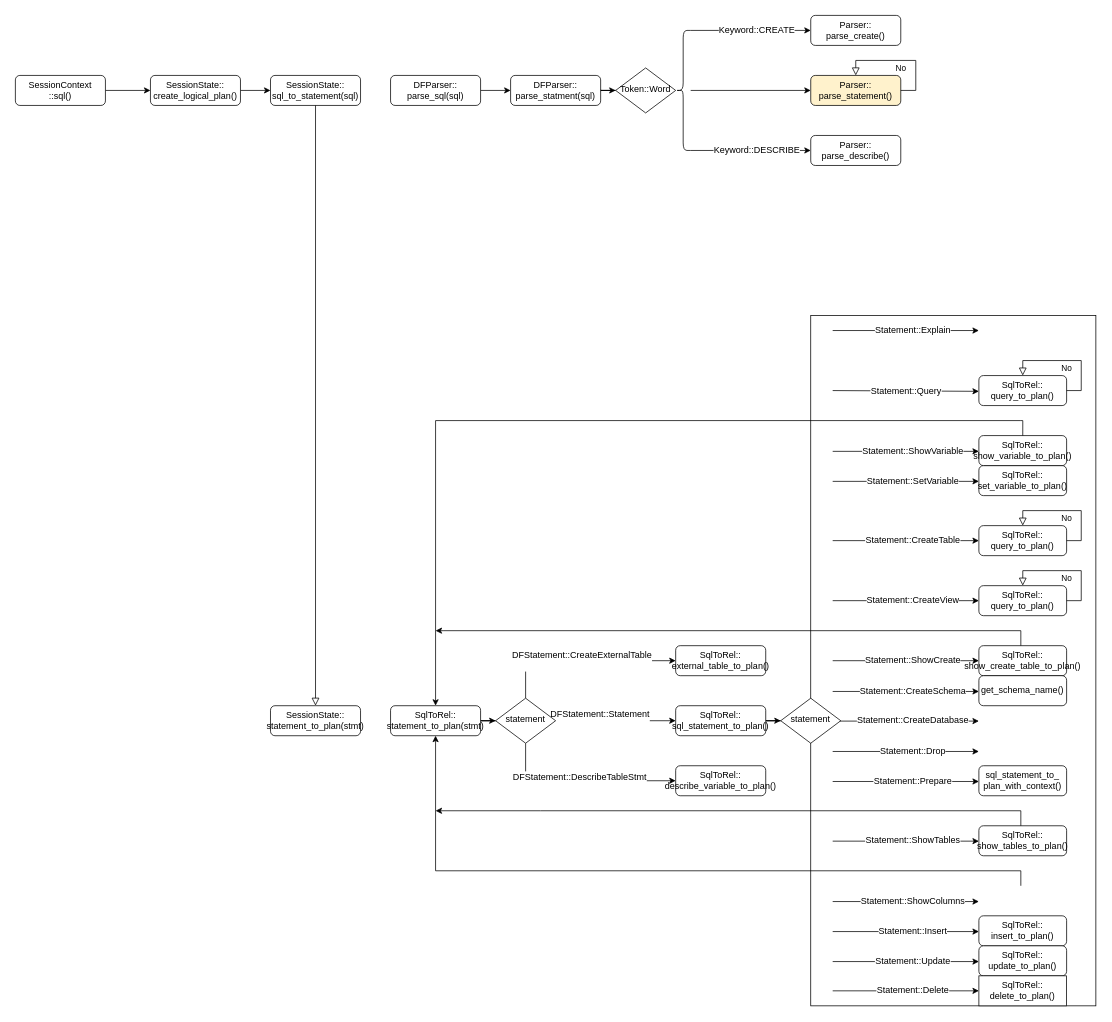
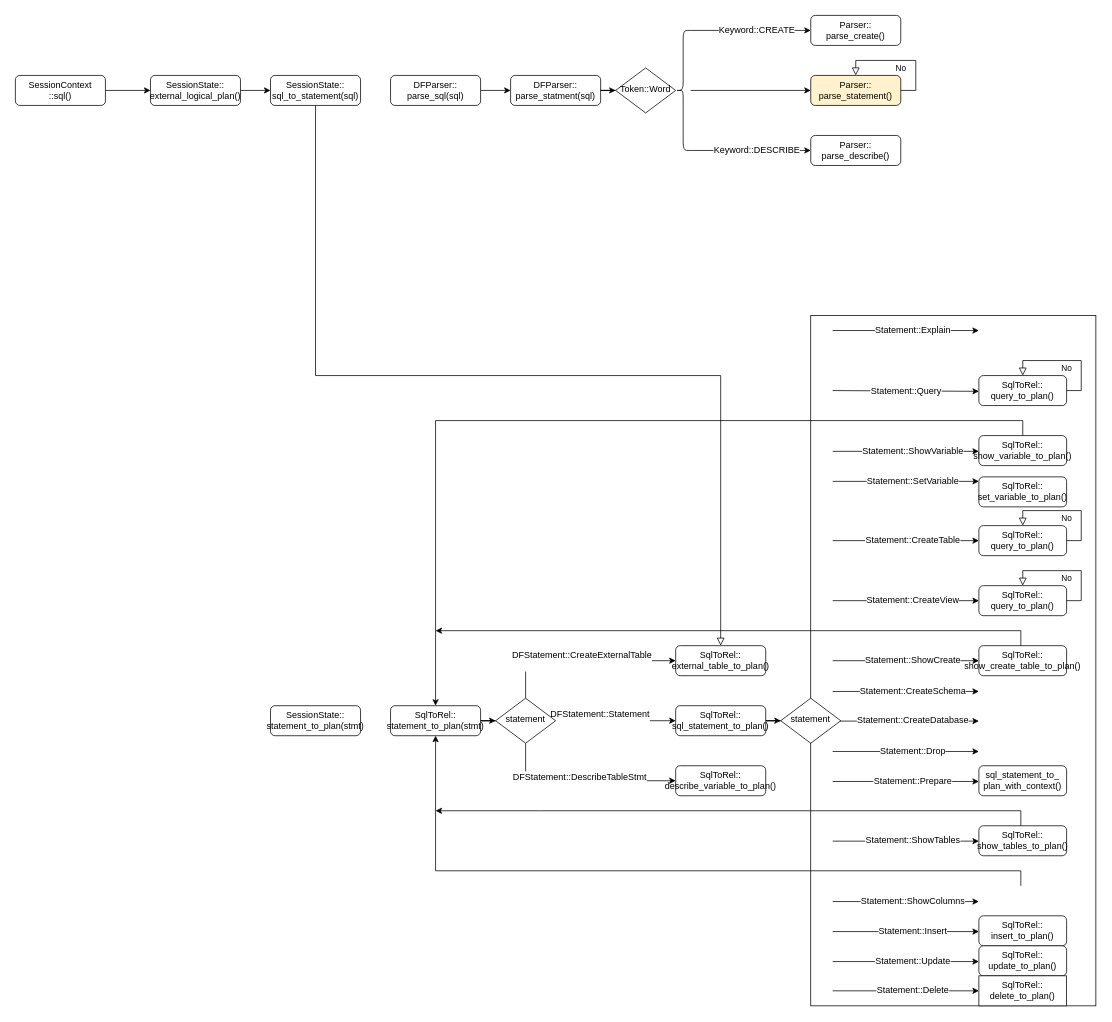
- <mxCell id="5" value="SessionState::&lt;br&gt;create_logical_plan()" style="rounded=1;whiteSpace=wrap;html=1;fontSize=12;glass=0;strokeWidth=1;shadow=0;" vertex="1" parent="1"><mxGeometry x="200" y="100" width="120" height="40" as="geometry" /></mxCell>
+ <mxCell id="5" value="SessionState::&lt;br&gt;external_logical_plan()" style="rounded=1;whiteSpace=wrap;html=1;fontSize=12;glass=0;strokeWidth=1;shadow=0;" vertex="1" parent="1"><mxGeometry x="200" y="100" width="120" height="40" as="geometry" /></mxCell>
- <mxCell id="20" value="SqlToRel::&lt;br&gt;&lt;div&gt;set_variable_to_plan()&lt;/div&gt;" style="rounded=1;whiteSpace=wrap;html=1;fontSize=12;glass=0;strokeWidth=1;shadow=0;" vertex="1" parent="16"><mxGeometry x="224.103" y="200" width="116.923" height="40" as="geometry" /></mxCell>
+ <mxCell id="20" value="SqlToRel::&lt;br&gt;&lt;div&gt;set_variable_to_plan()&lt;/div&gt;" style="rounded=1;whiteSpace=wrap;html=1;fontSize=12;glass=0;strokeWidth=1;shadow=0;" vertex="1" parent="16"><mxGeometry x="224.103" y="215" width="116.923" height="40" as="geometry" /></mxCell>
- <mxCell id="7" value="" style="rounded=0;html=1;jettySize=auto;orthogonalLoop=1;fontSize=11;endArrow=block;endFill=0;endSize=8;strokeWidth=1;shadow=0;labelBackgroundColor=none;edgeStyle=orthogonalEdgeStyle;exitX=0.5;exitY=1;exitDx=0;exitDy=0;entryX=0.5;entryY=0;entryDx=0;entryDy=0;" edge="1" parent="1" source="6" target="73"><mxGeometry relative="1" as="geometry"><mxPoint x="130" y="150" as="sourcePoint" /><mxPoint x="130" y="200" as="targetPoint" /></mxGeometry></mxCell>
+ <mxCell id="7" value="" style="rounded=0;html=1;jettySize=auto;orthogonalLoop=1;fontSize=11;endArrow=block;endFill=0;endSize=8;strokeWidth=1;shadow=0;labelBackgroundColor=none;edgeStyle=orthogonalEdgeStyle;exitX=0.5;exitY=1;exitDx=0;exitDy=0;" edge="1" parent="1" source="6" target="65"><mxGeometry relative="1" as="geometry"><mxPoint x="130" y="150" as="sourcePoint" /><mxPoint x="130" y="200" as="targetPoint" /></mxGeometry></mxCell>
- <mxCell id="59" value="&lt;div&gt;get_schema_name()&lt;/div&gt;" style="rounded=1;whiteSpace=wrap;html=1;fontSize=12;glass=0;strokeWidth=1;shadow=0;" vertex="1" parent="16"><mxGeometry x="224.103" y="480" width="116.923" height="40" as="geometry" /></mxCell>
